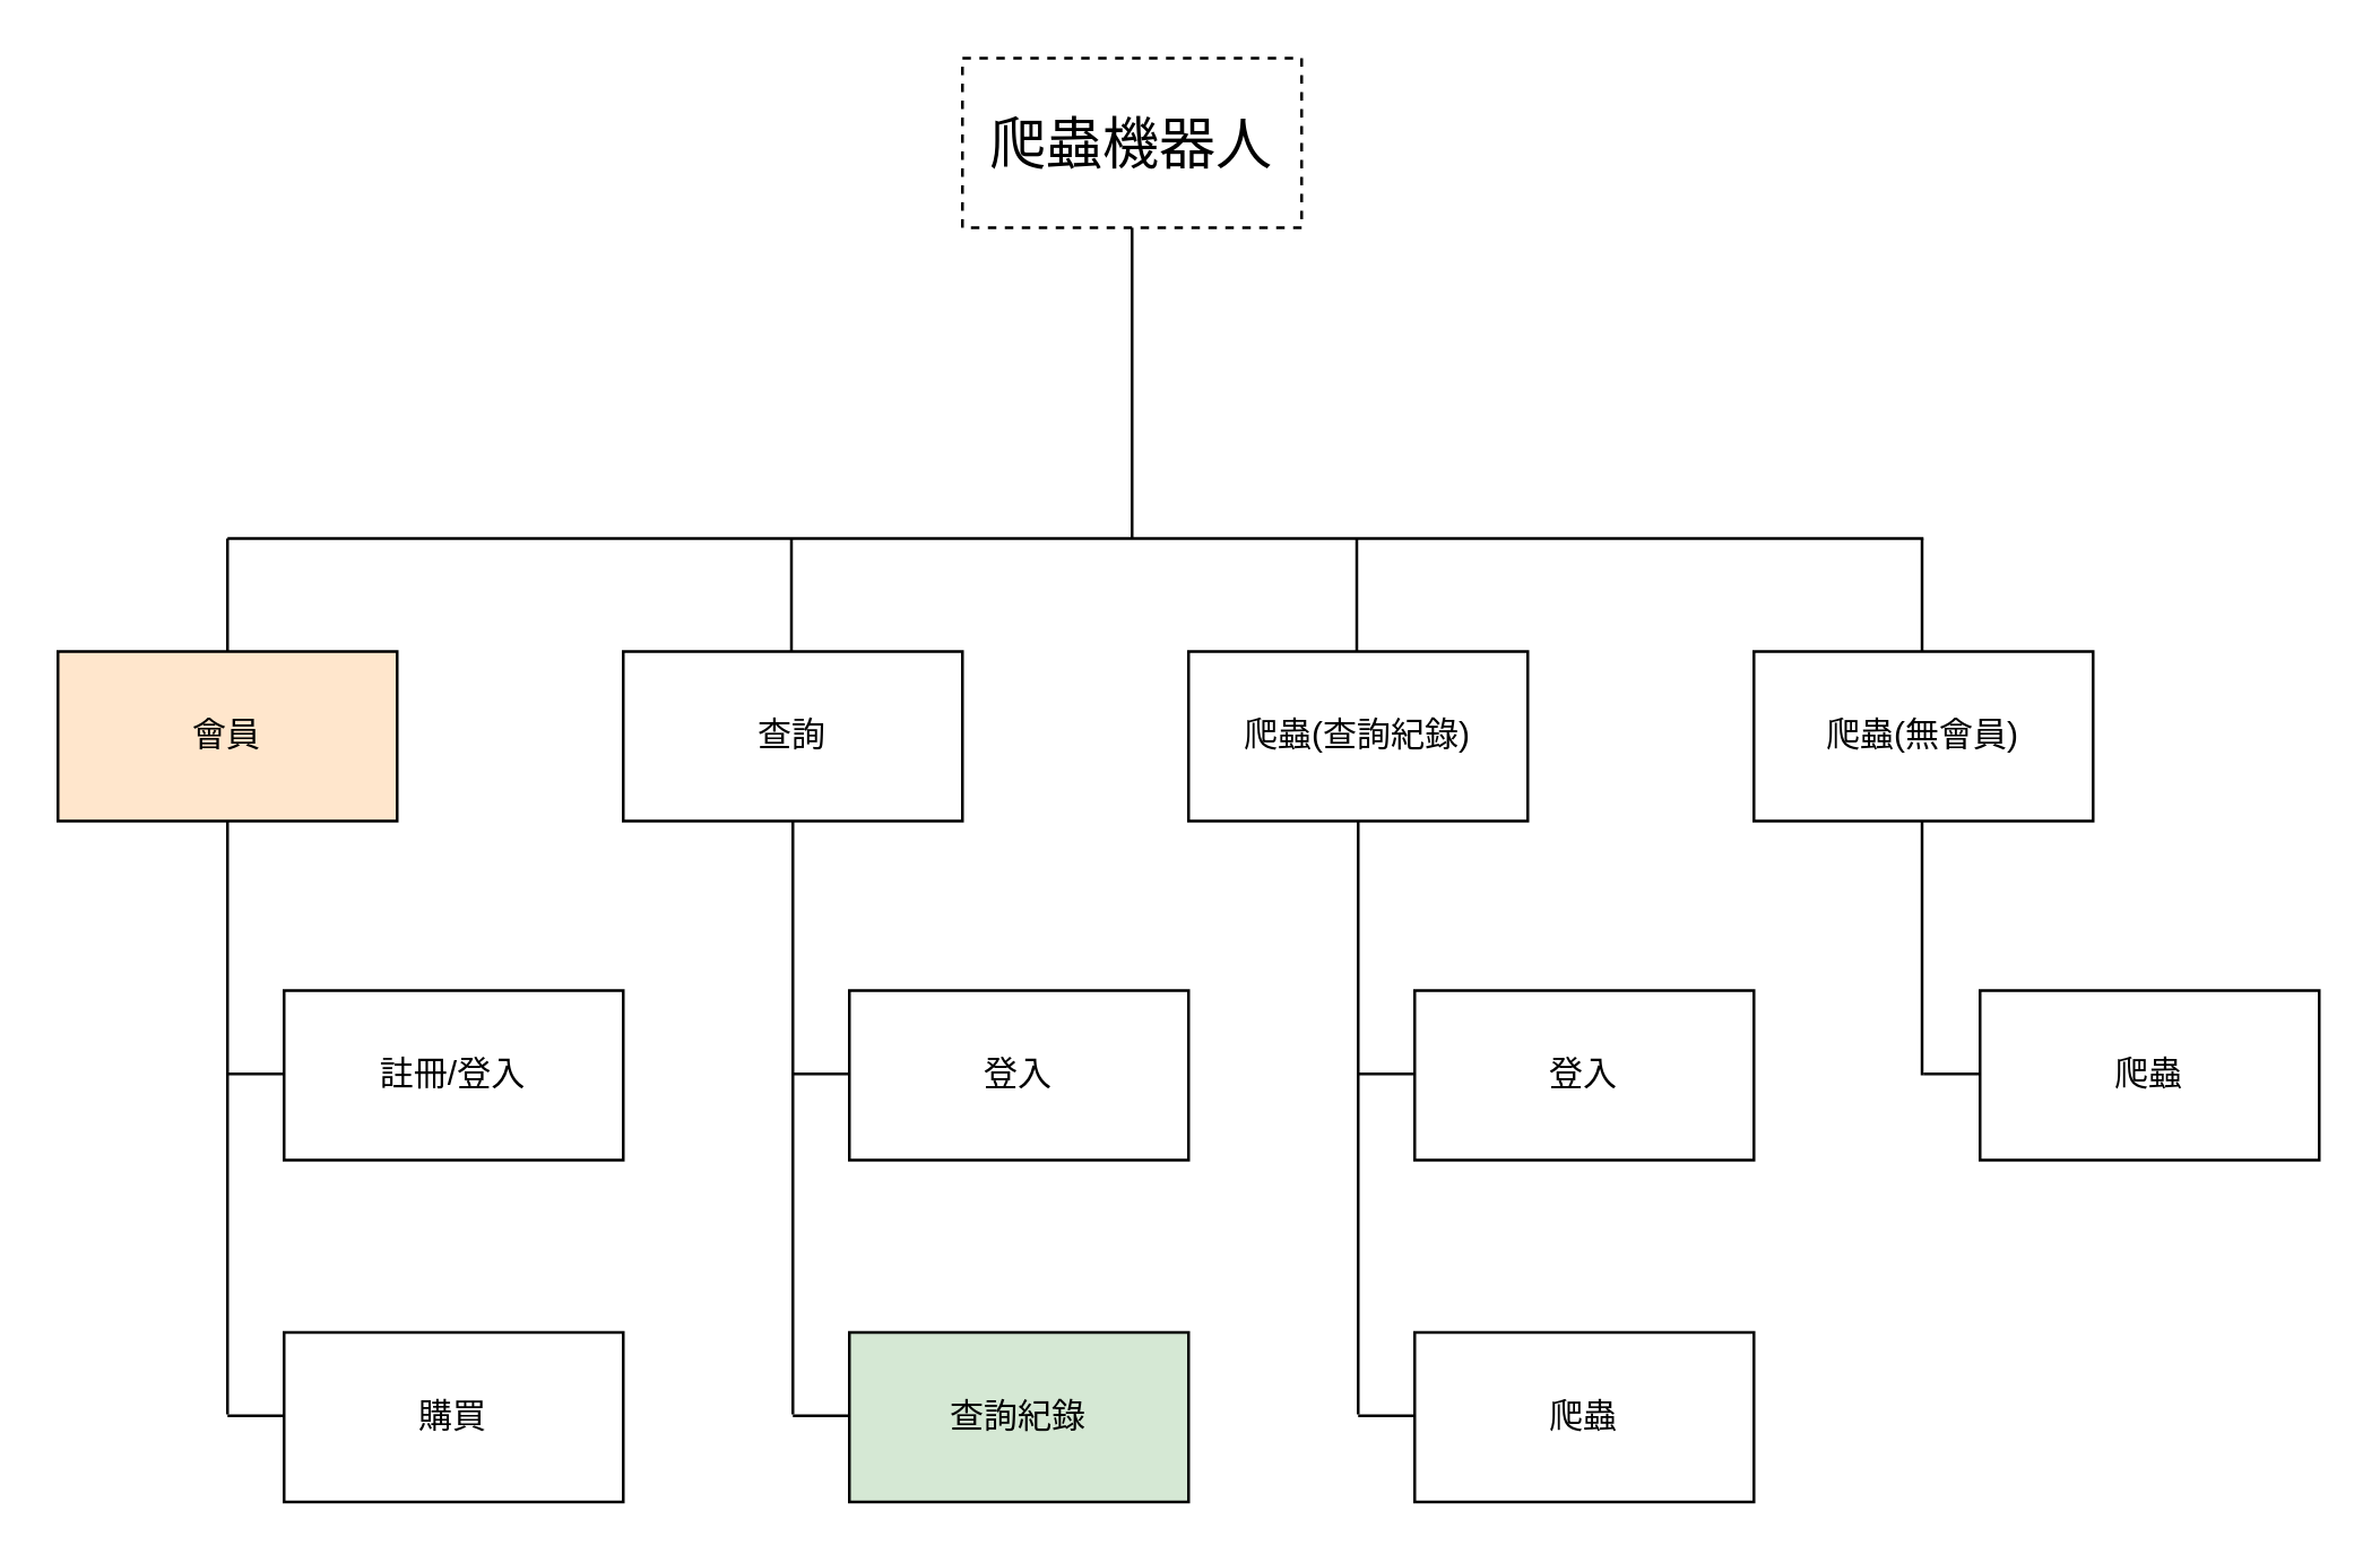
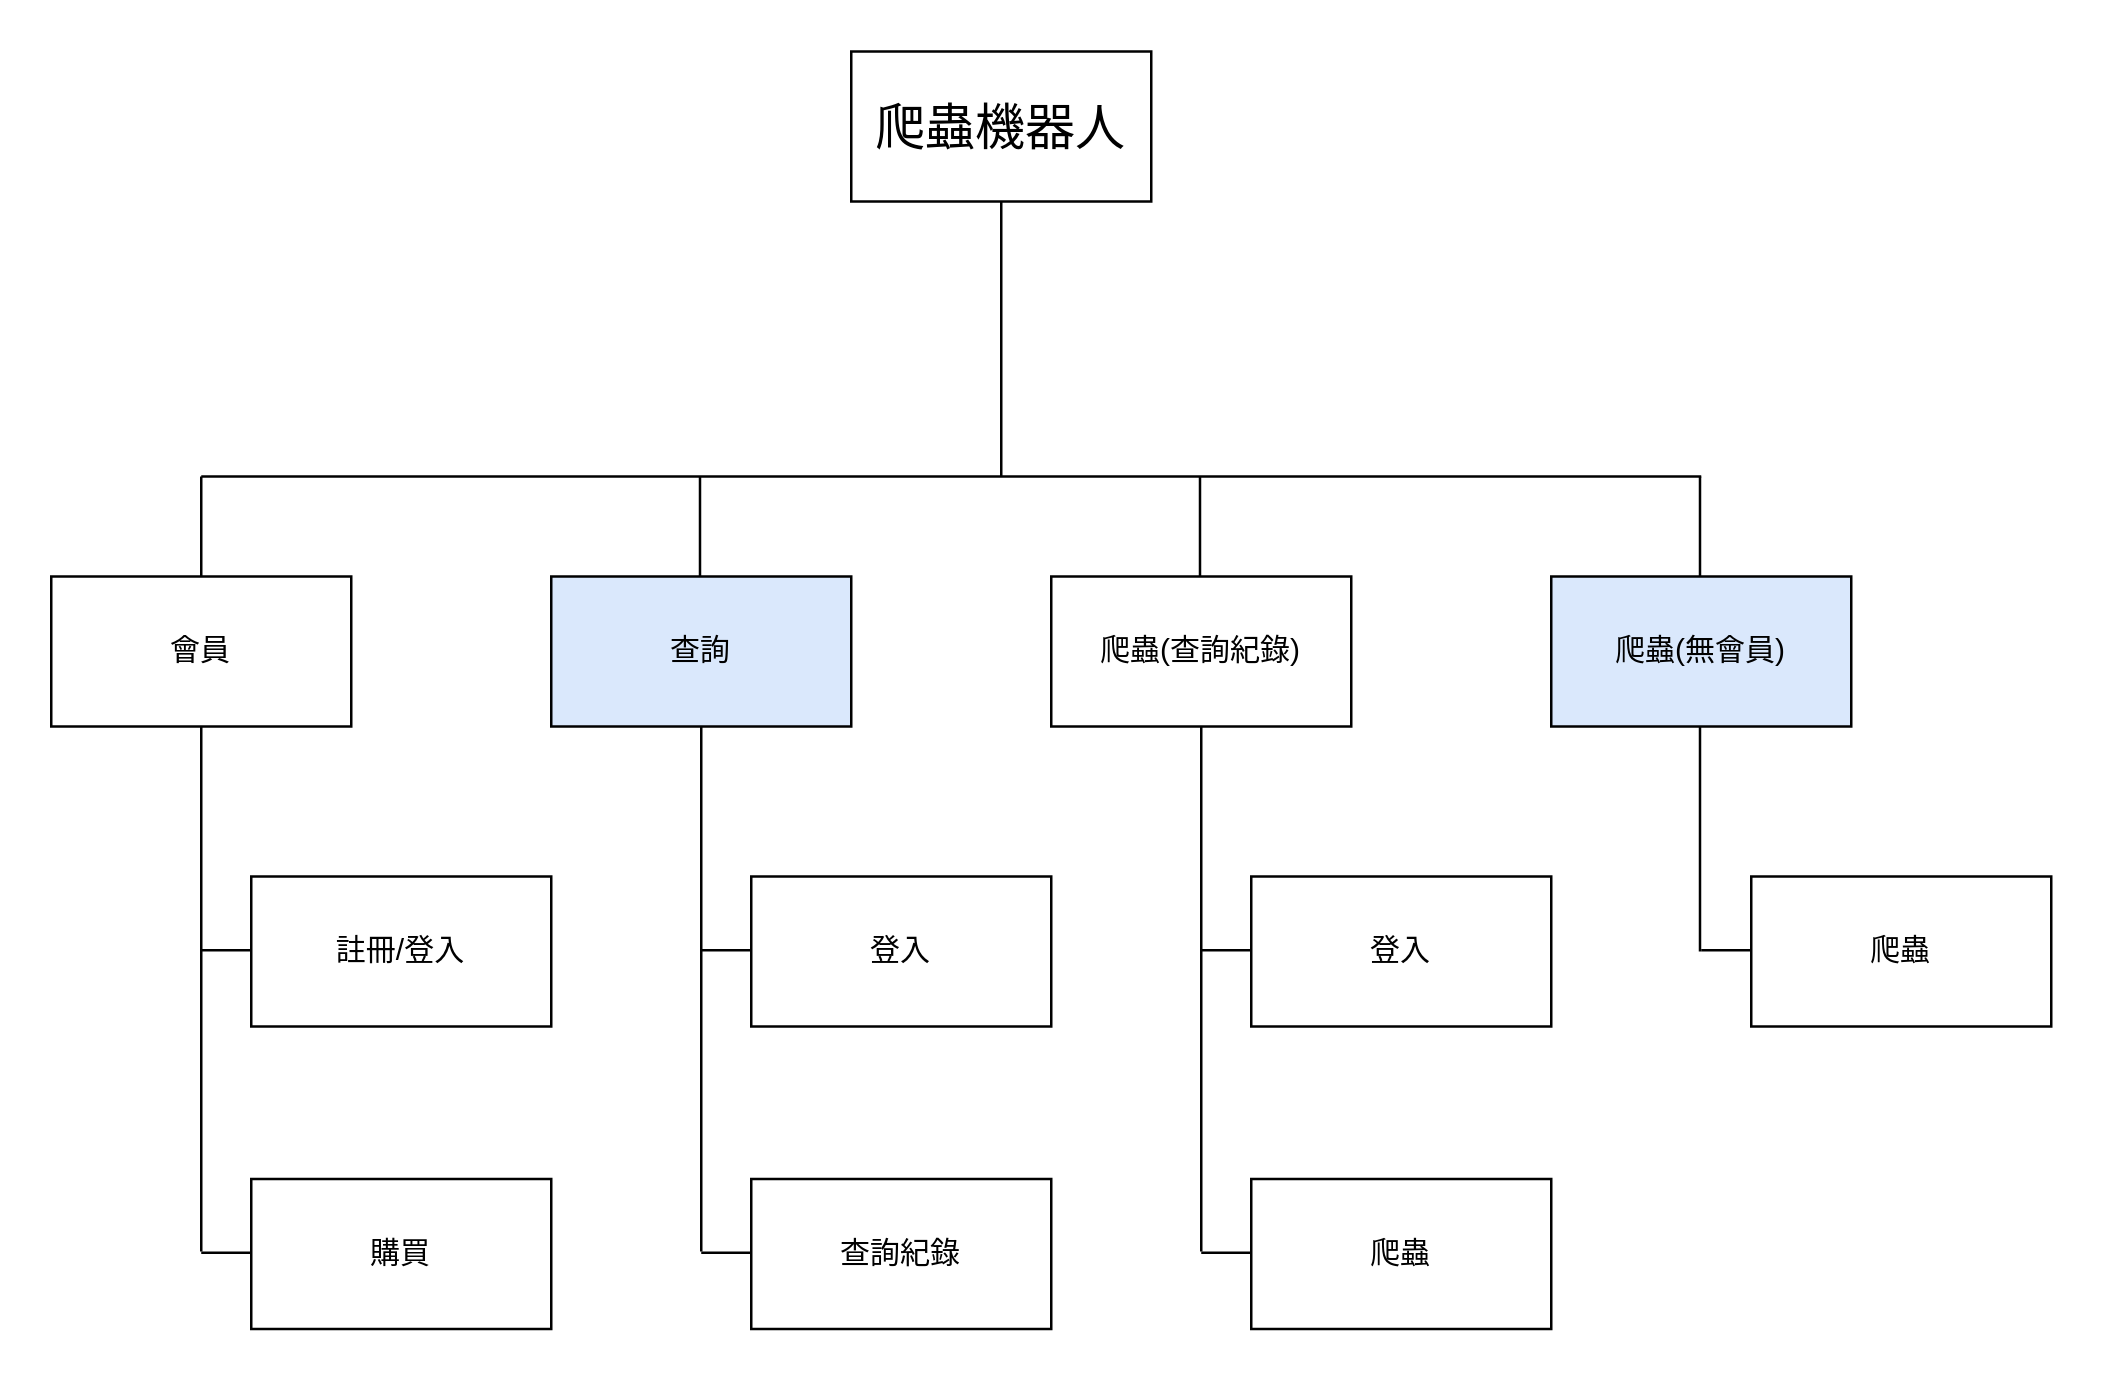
- <mxCell id="2" value="&lt;font style=&quot;font-size: 20px;&quot;&gt;爬蟲機器人&lt;/font&gt;" style="rounded=0;whiteSpace=wrap;html=1;dashed=1;" vertex="1" parent="1"><mxGeometry x="340" y="20" width="120" height="60" as="geometry" /></mxCell>
+ <mxCell id="2" value="&lt;font style=&quot;font-size: 20px;&quot;&gt;爬蟲機器人&lt;/font&gt;" style="rounded=0;whiteSpace=wrap;html=1;" vertex="1" parent="1"><mxGeometry x="340" y="20" width="120" height="60" as="geometry" /></mxCell>
- <mxCell id="5" value="會員" style="rounded=0;whiteSpace=wrap;html=1;fillColor=#ffe6cc;" vertex="1" parent="1"><mxGeometry x="20" y="230" width="120" height="60" as="geometry" /></mxCell>
+ <mxCell id="5" value="會員" style="rounded=0;whiteSpace=wrap;html=1;" vertex="1" parent="1"><mxGeometry x="20" y="230" width="120" height="60" as="geometry" /></mxCell>
- <mxCell id="6" value="查詢" style="rounded=0;whiteSpace=wrap;html=1;" vertex="1" parent="1"><mxGeometry x="220" y="230" width="120" height="60" as="geometry" /></mxCell>
+ <mxCell id="6" value="查詢" style="rounded=0;whiteSpace=wrap;html=1;fillColor=#dae8fc;" vertex="1" parent="1"><mxGeometry x="220" y="230" width="120" height="60" as="geometry" /></mxCell>
- <mxCell id="11" value="爬蟲(無會員)" style="rounded=0;whiteSpace=wrap;html=1;" vertex="1" parent="1"><mxGeometry x="620" y="230" width="120" height="60" as="geometry" /></mxCell>
+ <mxCell id="11" value="爬蟲(無會員)" style="rounded=0;whiteSpace=wrap;html=1;fillColor=#dae8fc;" vertex="1" parent="1"><mxGeometry x="620" y="230" width="120" height="60" as="geometry" /></mxCell>
- <mxCell id="10" value="查詢紀錄" style="rounded=0;whiteSpace=wrap;html=1;fillColor=#d5e8d4;" vertex="1" parent="1"><mxGeometry x="300" y="471" width="120" height="60" as="geometry" /></mxCell>
+ <mxCell id="10" value="查詢紀錄" style="rounded=0;whiteSpace=wrap;html=1;" vertex="1" parent="1"><mxGeometry x="300" y="471" width="120" height="60" as="geometry" /></mxCell>
